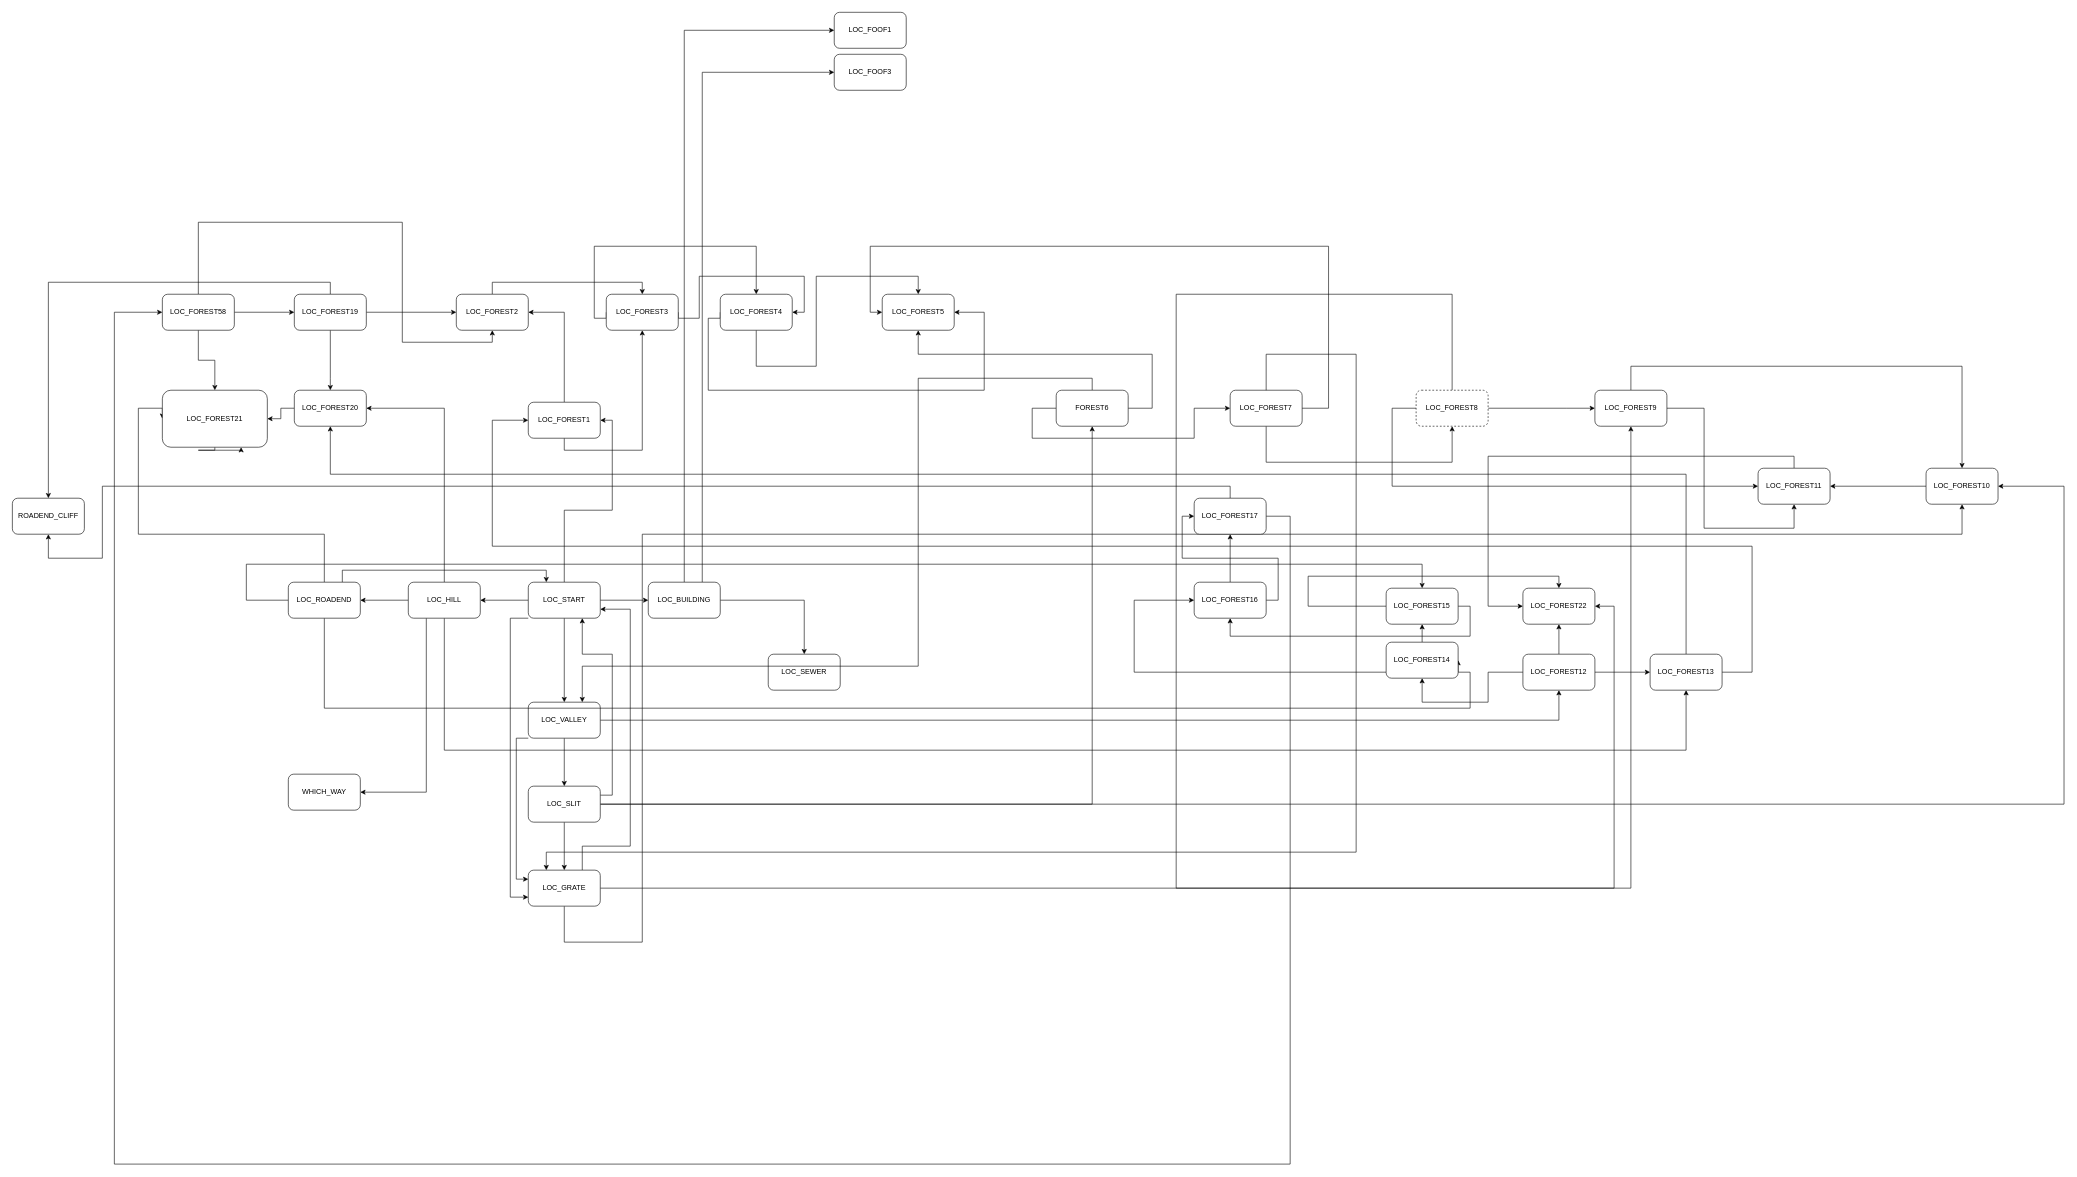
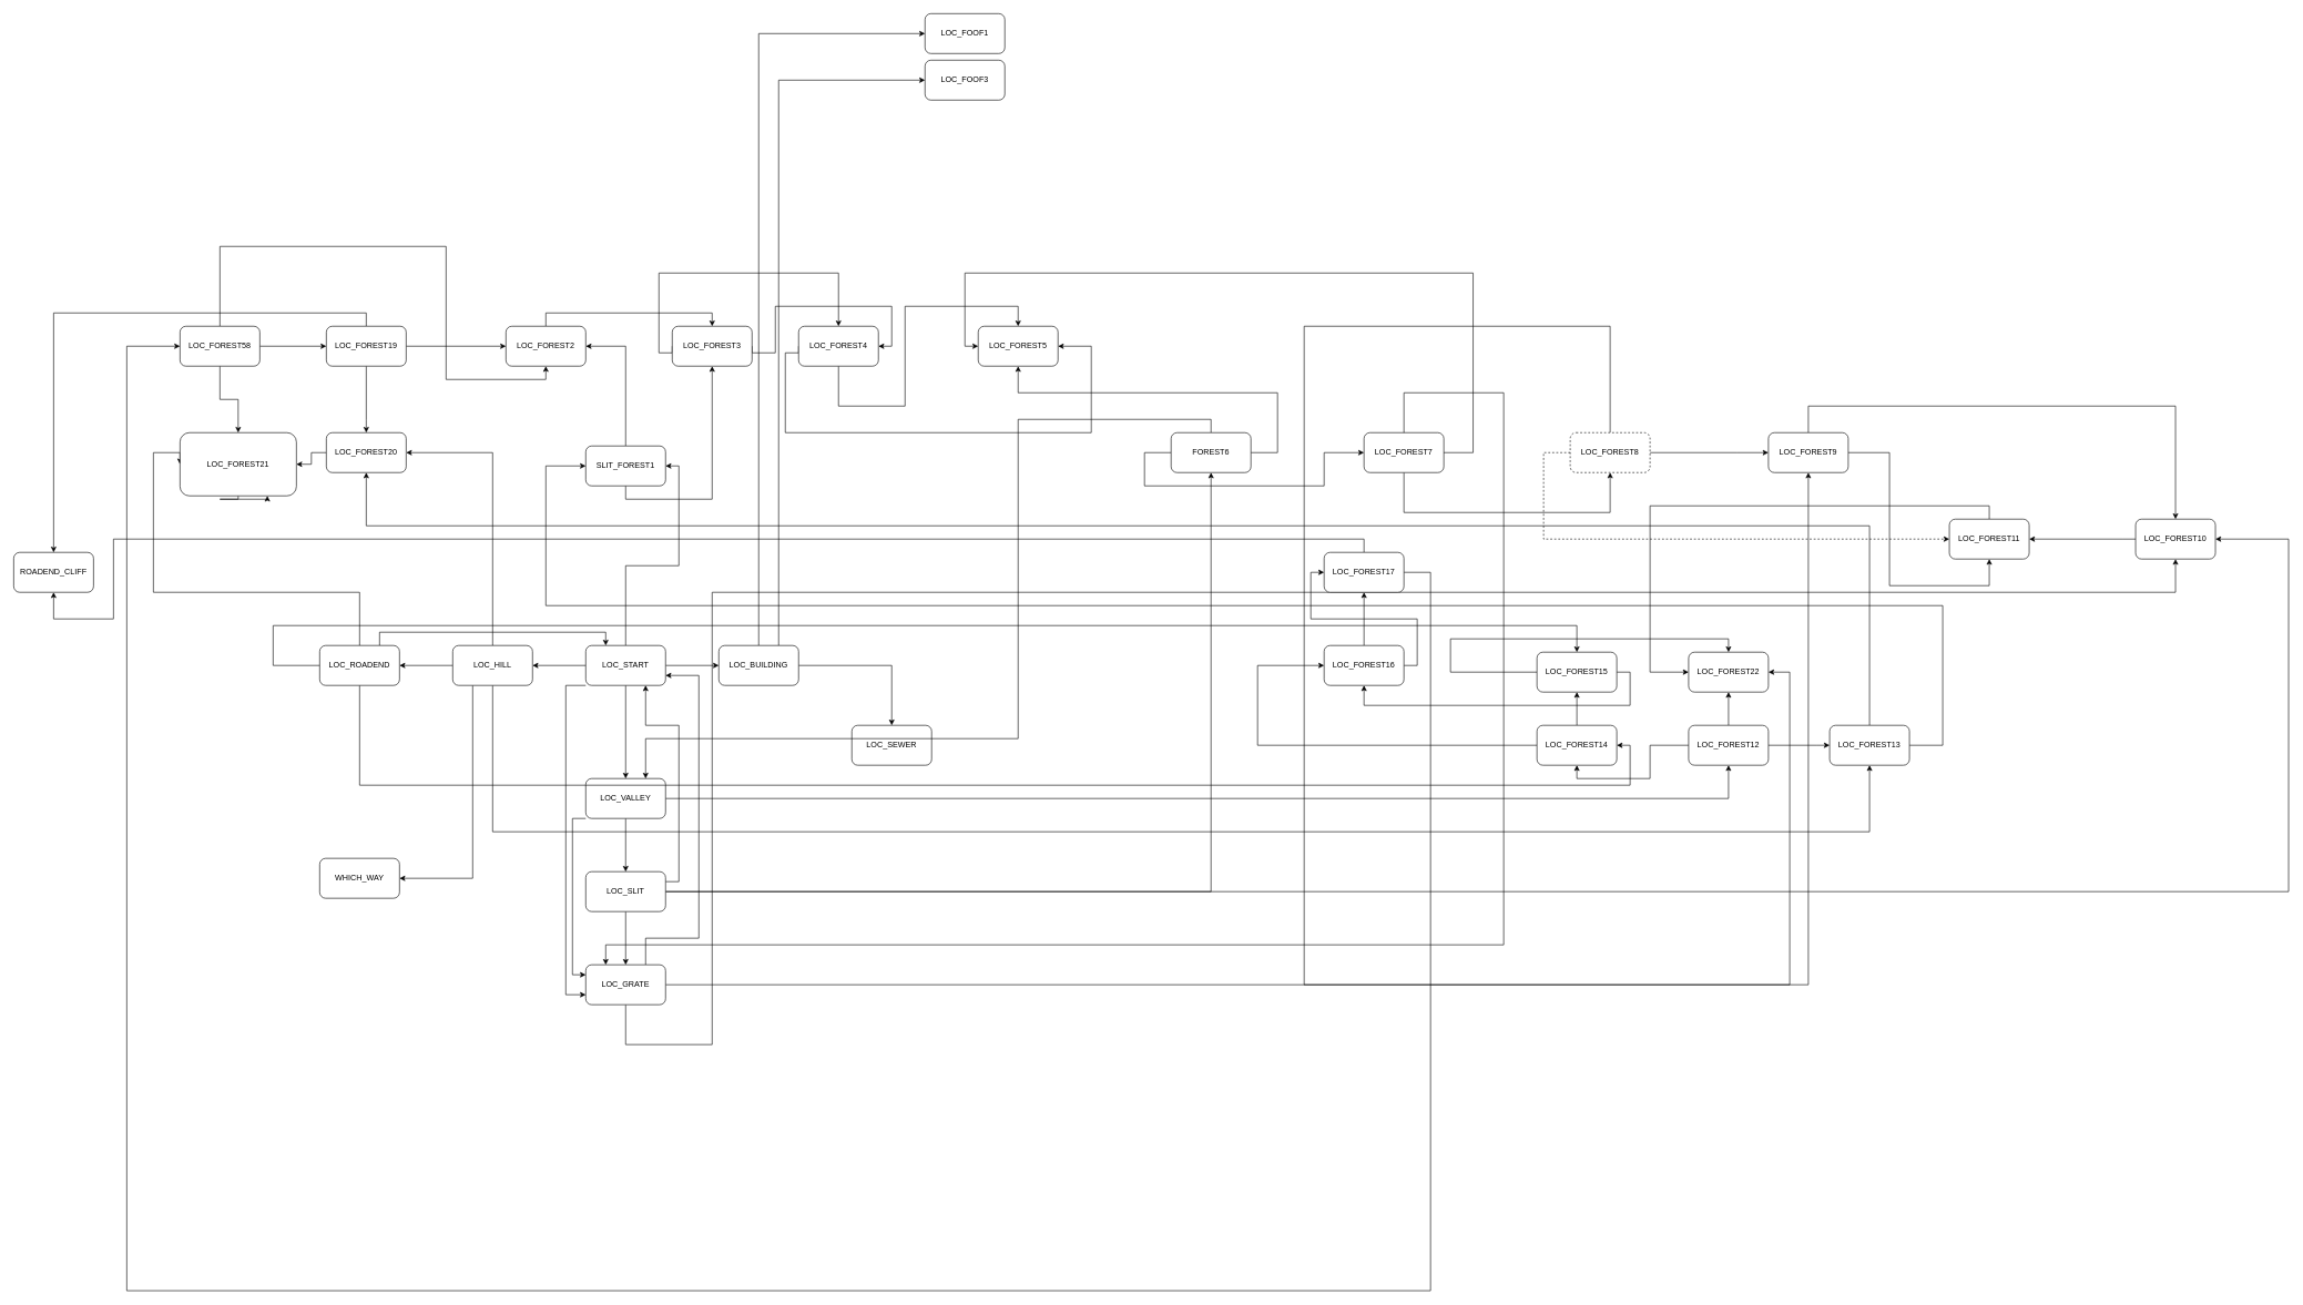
- <mxCell id="23" value="LOC_FOREST1" style="whiteSpace=wrap;html=1;rounded=1;" vertex="1" parent="1"><mxGeometry x="880" y="670" width="120" height="60" as="geometry" /></mxCell>
+ <mxCell id="23" value="SLIT_FOREST1" style="whiteSpace=wrap;html=1;rounded=1;" vertex="1" parent="1"><mxGeometry x="880" y="670" width="120" height="60" as="geometry" /></mxCell>
- <mxCell id="74" value="" style="edgeStyle=orthogonalEdgeStyle;rounded=0;orthogonalLoop=1;jettySize=auto;html=1;entryX=0;entryY=0.5;entryDx=0;entryDy=0;exitX=0;exitY=0.5;exitDx=0;exitDy=0;" edge="1" parent="1" source="76" target="78"><mxGeometry relative="1" as="geometry"><mxPoint x="2470" y="910" as="sourcePoint" /><mxPoint x="740" y="1690" as="targetPoint" /><Array as="points"><mxPoint x="2320" y="680" /><mxPoint x="2320" y="810" /></Array></mxGeometry></mxCell>
+ <mxCell id="74" value="" style="edgeStyle=orthogonalEdgeStyle;rounded=0;orthogonalLoop=1;jettySize=auto;html=1;entryX=0;entryY=0.5;entryDx=0;entryDy=0;exitX=0;exitY=0.5;exitDx=0;exitDy=0;dashed=1;" edge="1" parent="1" source="76" target="78"><mxGeometry relative="1" as="geometry"><mxPoint x="2470" y="910" as="sourcePoint" /><mxPoint x="740" y="1690" as="targetPoint" /><Array as="points"><mxPoint x="2320" y="680" /><mxPoint x="2320" y="810" /></Array></mxGeometry></mxCell>
- <mxCell id="57" value="LOC_FOREST14" style="whiteSpace=wrap;html=1;rounded=1;" vertex="1" parent="1"><mxGeometry x="2310" y="1070" width="120" height="60" as="geometry" /></mxCell>
+ <mxCell id="57" value="LOC_FOREST14" style="whiteSpace=wrap;html=1;rounded=1;" vertex="1" parent="1"><mxGeometry x="2310" y="1090" width="120" height="60" as="geometry" /></mxCell>
